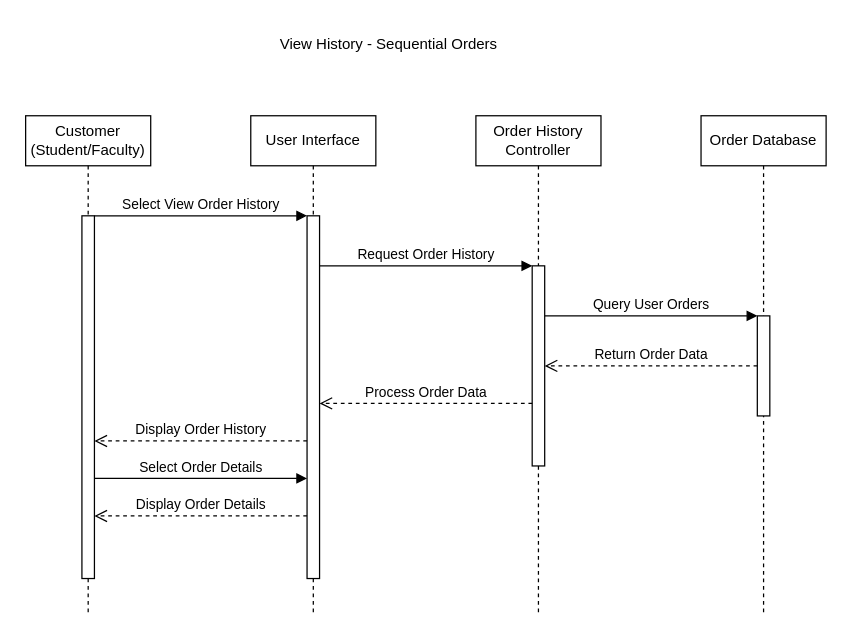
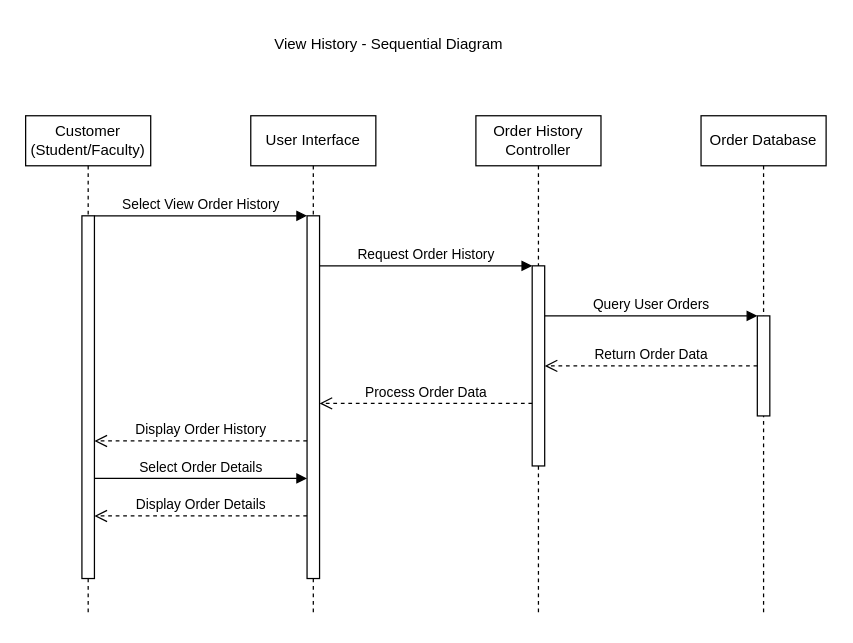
- <mxCell id="18" value="View History - Sequential Orders" style="text;html=1;align=center;verticalAlign=middle;resizable=0;points=[];autosize=1;strokeColor=none;fillColor=none;" vertex="1" parent="1"><mxGeometry x="205" y="20" width="210" height="30" as="geometry" /></mxCell>
+ <mxCell id="18" value="View History - Sequential Diagram" style="text;html=1;align=center;verticalAlign=middle;resizable=0;points=[];autosize=1;strokeColor=none;fillColor=none;" vertex="1" parent="1"><mxGeometry x="205" y="20" width="210" height="30" as="geometry" /></mxCell>
